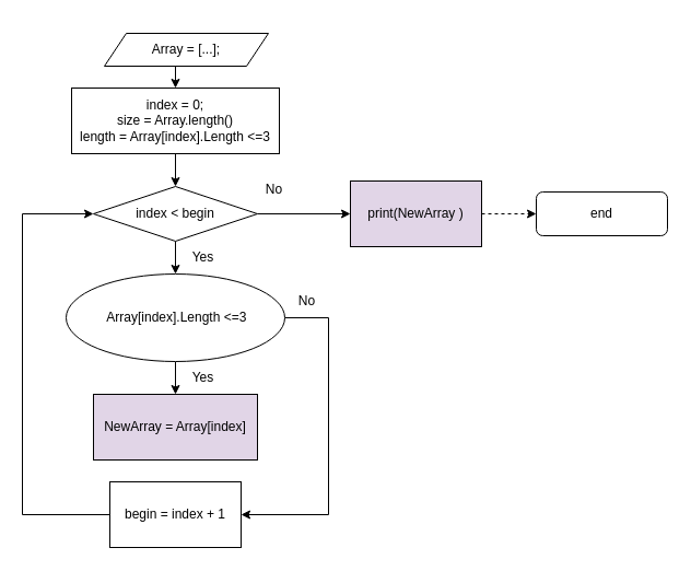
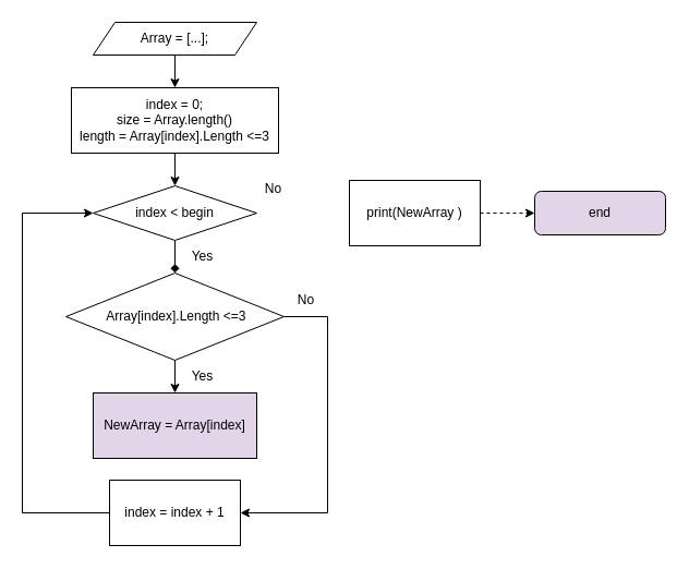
- <mxCell id="4" value="Array = [...];" style="shape=parallelogram;perimeter=parallelogramPerimeter;whiteSpace=wrap;html=1;fixedSize=1;" vertex="1" parent="1"><mxGeometry x="95" y="30" width="150" height="30" as="geometry" /></mxCell>
+ <mxCell id="4" value="Array = [...];" style="shape=parallelogram;perimeter=parallelogramPerimeter;whiteSpace=wrap;html=1;fixedSize=1;" vertex="1" parent="1"><mxGeometry x="85" y="20" width="150" height="30" as="geometry" /></mxCell>
- <mxCell id="6" style="edgeStyle=orthogonalEdgeStyle;rounded=0;orthogonalLoop=1;jettySize=auto;html=1;exitX=1;exitY=0.5;exitDx=0;exitDy=0;entryX=0;entryY=0.5;entryDx=0;entryDy=0;" edge="1" parent="1" source="7" target="16"><mxGeometry relative="1" as="geometry" /></mxCell>
- <mxCell id="16" value="print(NewArray&amp;nbsp;)" style="rounded=0;whiteSpace=wrap;html=1;fillColor=#e1d5e7;" vertex="1" parent="1"><mxGeometry x="320" y="165" width="120" height="60" as="geometry" /></mxCell>
+ <mxCell id="16" value="print(NewArray&amp;nbsp;)" style="rounded=0;whiteSpace=wrap;html=1;" vertex="1" parent="1"><mxGeometry x="320" y="165" width="120" height="60" as="geometry" /></mxCell>
- <mxCell id="2" value="end" style="rounded=1;whiteSpace=wrap;html=1;fontSize=12;glass=0;strokeWidth=1;shadow=0;" vertex="1" parent="1"><mxGeometry x="490" y="175" width="120" height="40" as="geometry" /></mxCell>
+ <mxCell id="2" value="end" style="rounded=1;whiteSpace=wrap;html=1;fontSize=12;glass=0;strokeWidth=1;shadow=0;fillColor=#e1d5e7;" vertex="1" parent="1"><mxGeometry x="490" y="175" width="120" height="40" as="geometry" /></mxCell>
- <mxCell id="5" style="edgeStyle=orthogonalEdgeStyle;rounded=0;orthogonalLoop=1;jettySize=auto;html=1;exitX=0.5;exitY=1;exitDx=0;exitDy=0;entryX=0.5;entryY=0;entryDx=0;entryDy=0;" edge="1" parent="1" source="7" target="13"><mxGeometry relative="1" as="geometry" /></mxCell>
+ <mxCell id="5" style="edgeStyle=orthogonalEdgeStyle;rounded=0;orthogonalLoop=1;jettySize=auto;html=1;exitX=0.5;exitY=1;exitDx=0;exitDy=0;entryX=0.5;entryY=0;entryDx=0;entryDy=0;endArrow=diamond;" edge="1" parent="1" source="7" target="13"><mxGeometry relative="1" as="geometry" /></mxCell>
- <mxCell id="13" value="&lt;span style=&quot;white-space: pre;&quot;&gt; &lt;/span&gt;Array[index].Length &amp;lt;=3" style="ellipse;whiteSpace=wrap;html=1;" vertex="1" parent="1"><mxGeometry x="60" y="250" width="200" height="80" as="geometry" /></mxCell>
+ <mxCell id="13" value="&lt;span style=&quot;white-space: pre;&quot;&gt; &lt;/span&gt;Array[index].Length &amp;lt;=3" style="rhombus;whiteSpace=wrap;html=1;" vertex="1" parent="1"><mxGeometry x="60" y="250" width="200" height="80" as="geometry" /></mxCell>
- <mxCell id="20" value="begin = index + 1" style="rounded=0;whiteSpace=wrap;html=1;" vertex="1" parent="1"><mxGeometry x="100" y="440" width="120" height="60" as="geometry" /></mxCell>
+ <mxCell id="20" value="index = index + 1" style="rounded=0;whiteSpace=wrap;html=1;" vertex="1" parent="1"><mxGeometry x="100" y="440" width="120" height="60" as="geometry" /></mxCell>
